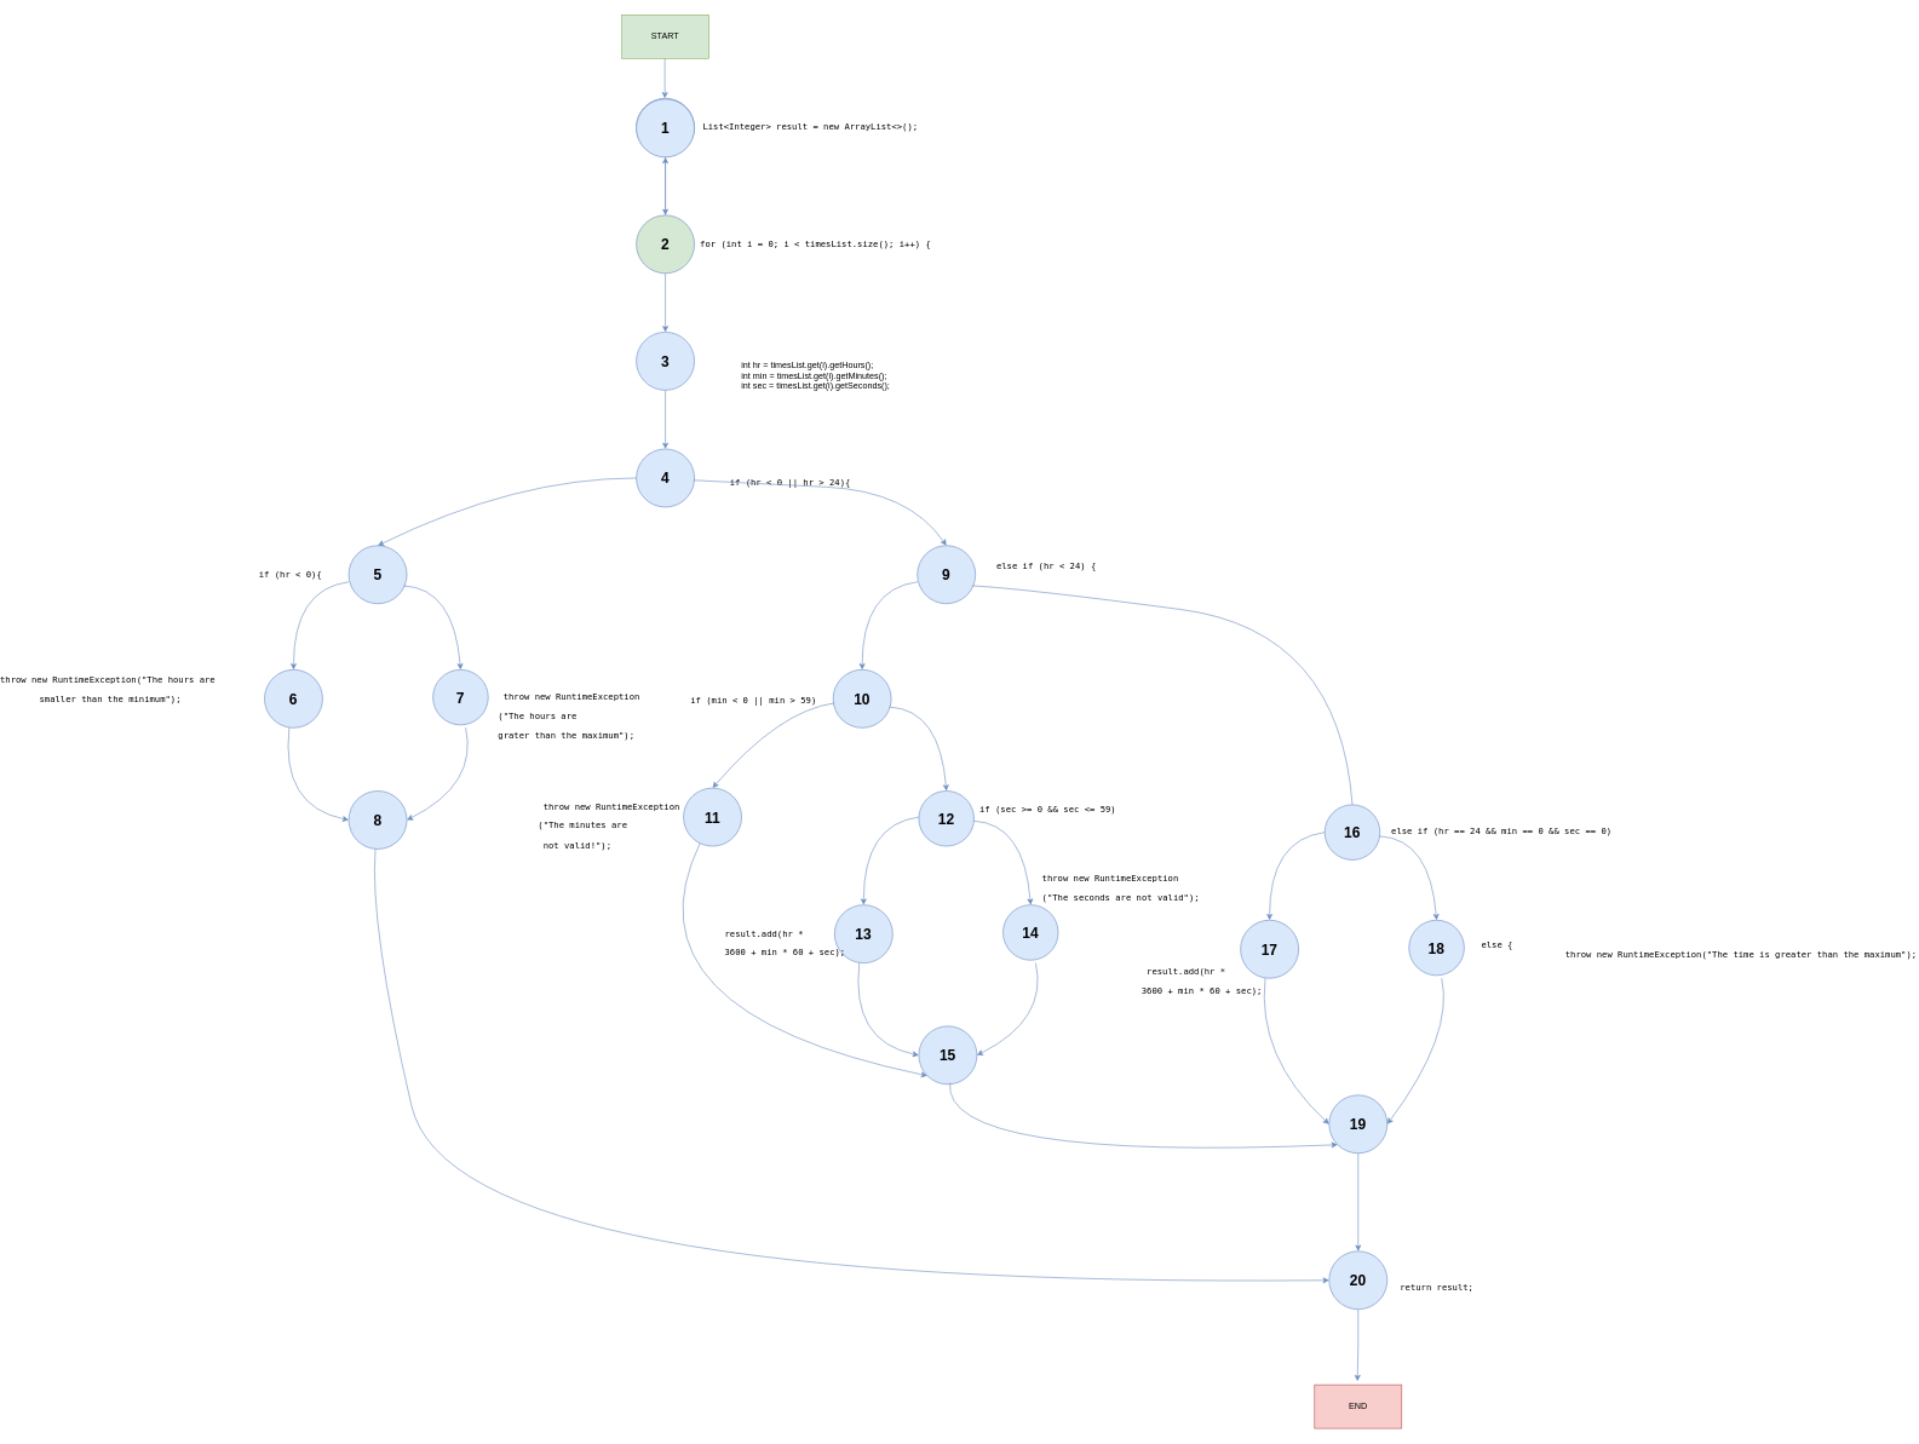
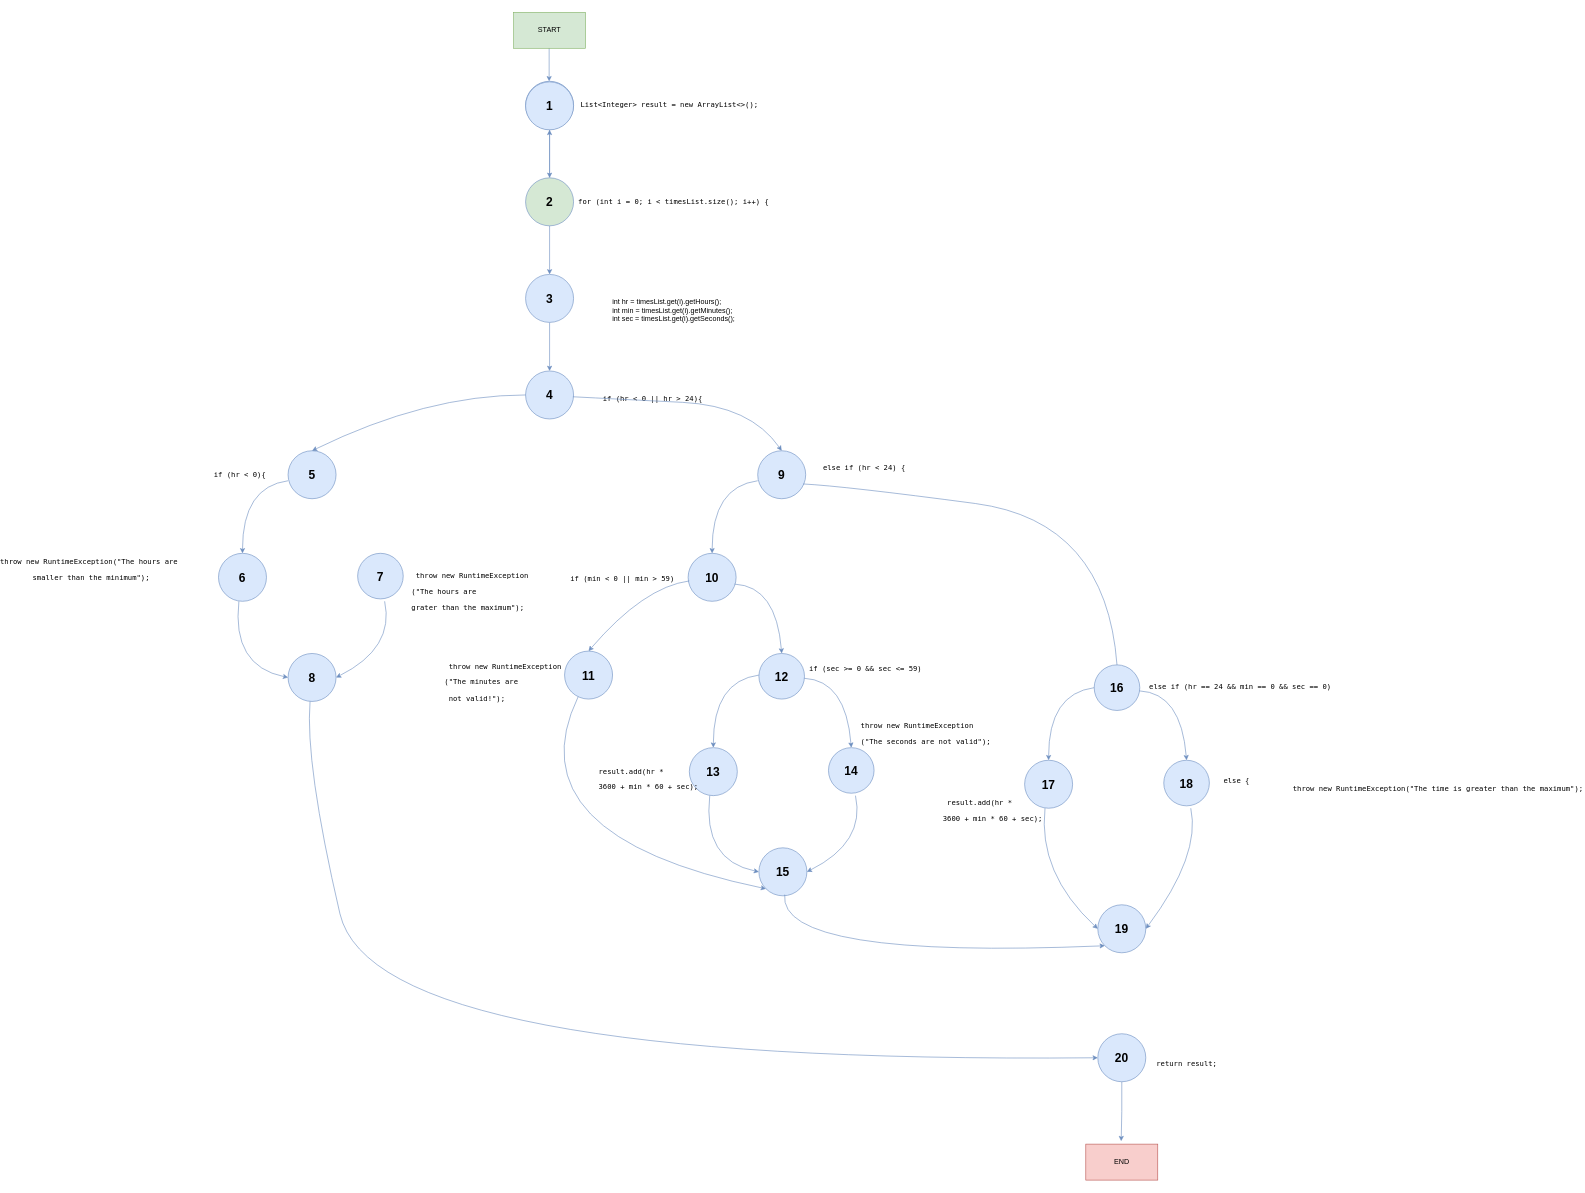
- <mxCell id="24" value="" style="curved=1;endArrow=classic;html=1;entryX=0.5;entryY=0;entryDx=0;entryDy=0;exitX=0.946;exitY=0.692;exitDx=0;exitDy=0;exitPerimeter=0;fillColor=#dae8fc;strokeColor=#6c8ebf;" parent="1" source="15" target="23" edge="1"><mxGeometry width="50" height="50" relative="1" as="geometry"><mxPoint x="448" y="794" as="sourcePoint" /><mxPoint x="498" y="744" as="targetPoint" /><Array as="points"><mxPoint x="513" y="810" /></Array></mxGeometry></mxCell>
- <mxCell id="53" style="edgeStyle=orthogonalEdgeStyle;rounded=0;orthogonalLoop=1;jettySize=auto;html=1;exitX=0.5;exitY=1;exitDx=0;exitDy=0;entryX=0.5;entryY=0;entryDx=0;entryDy=0;fillColor=#dae8fc;strokeColor=#6c8ebf;" parent="1" source="54" target="62" edge="1"><mxGeometry relative="1" as="geometry" /></mxCell>
